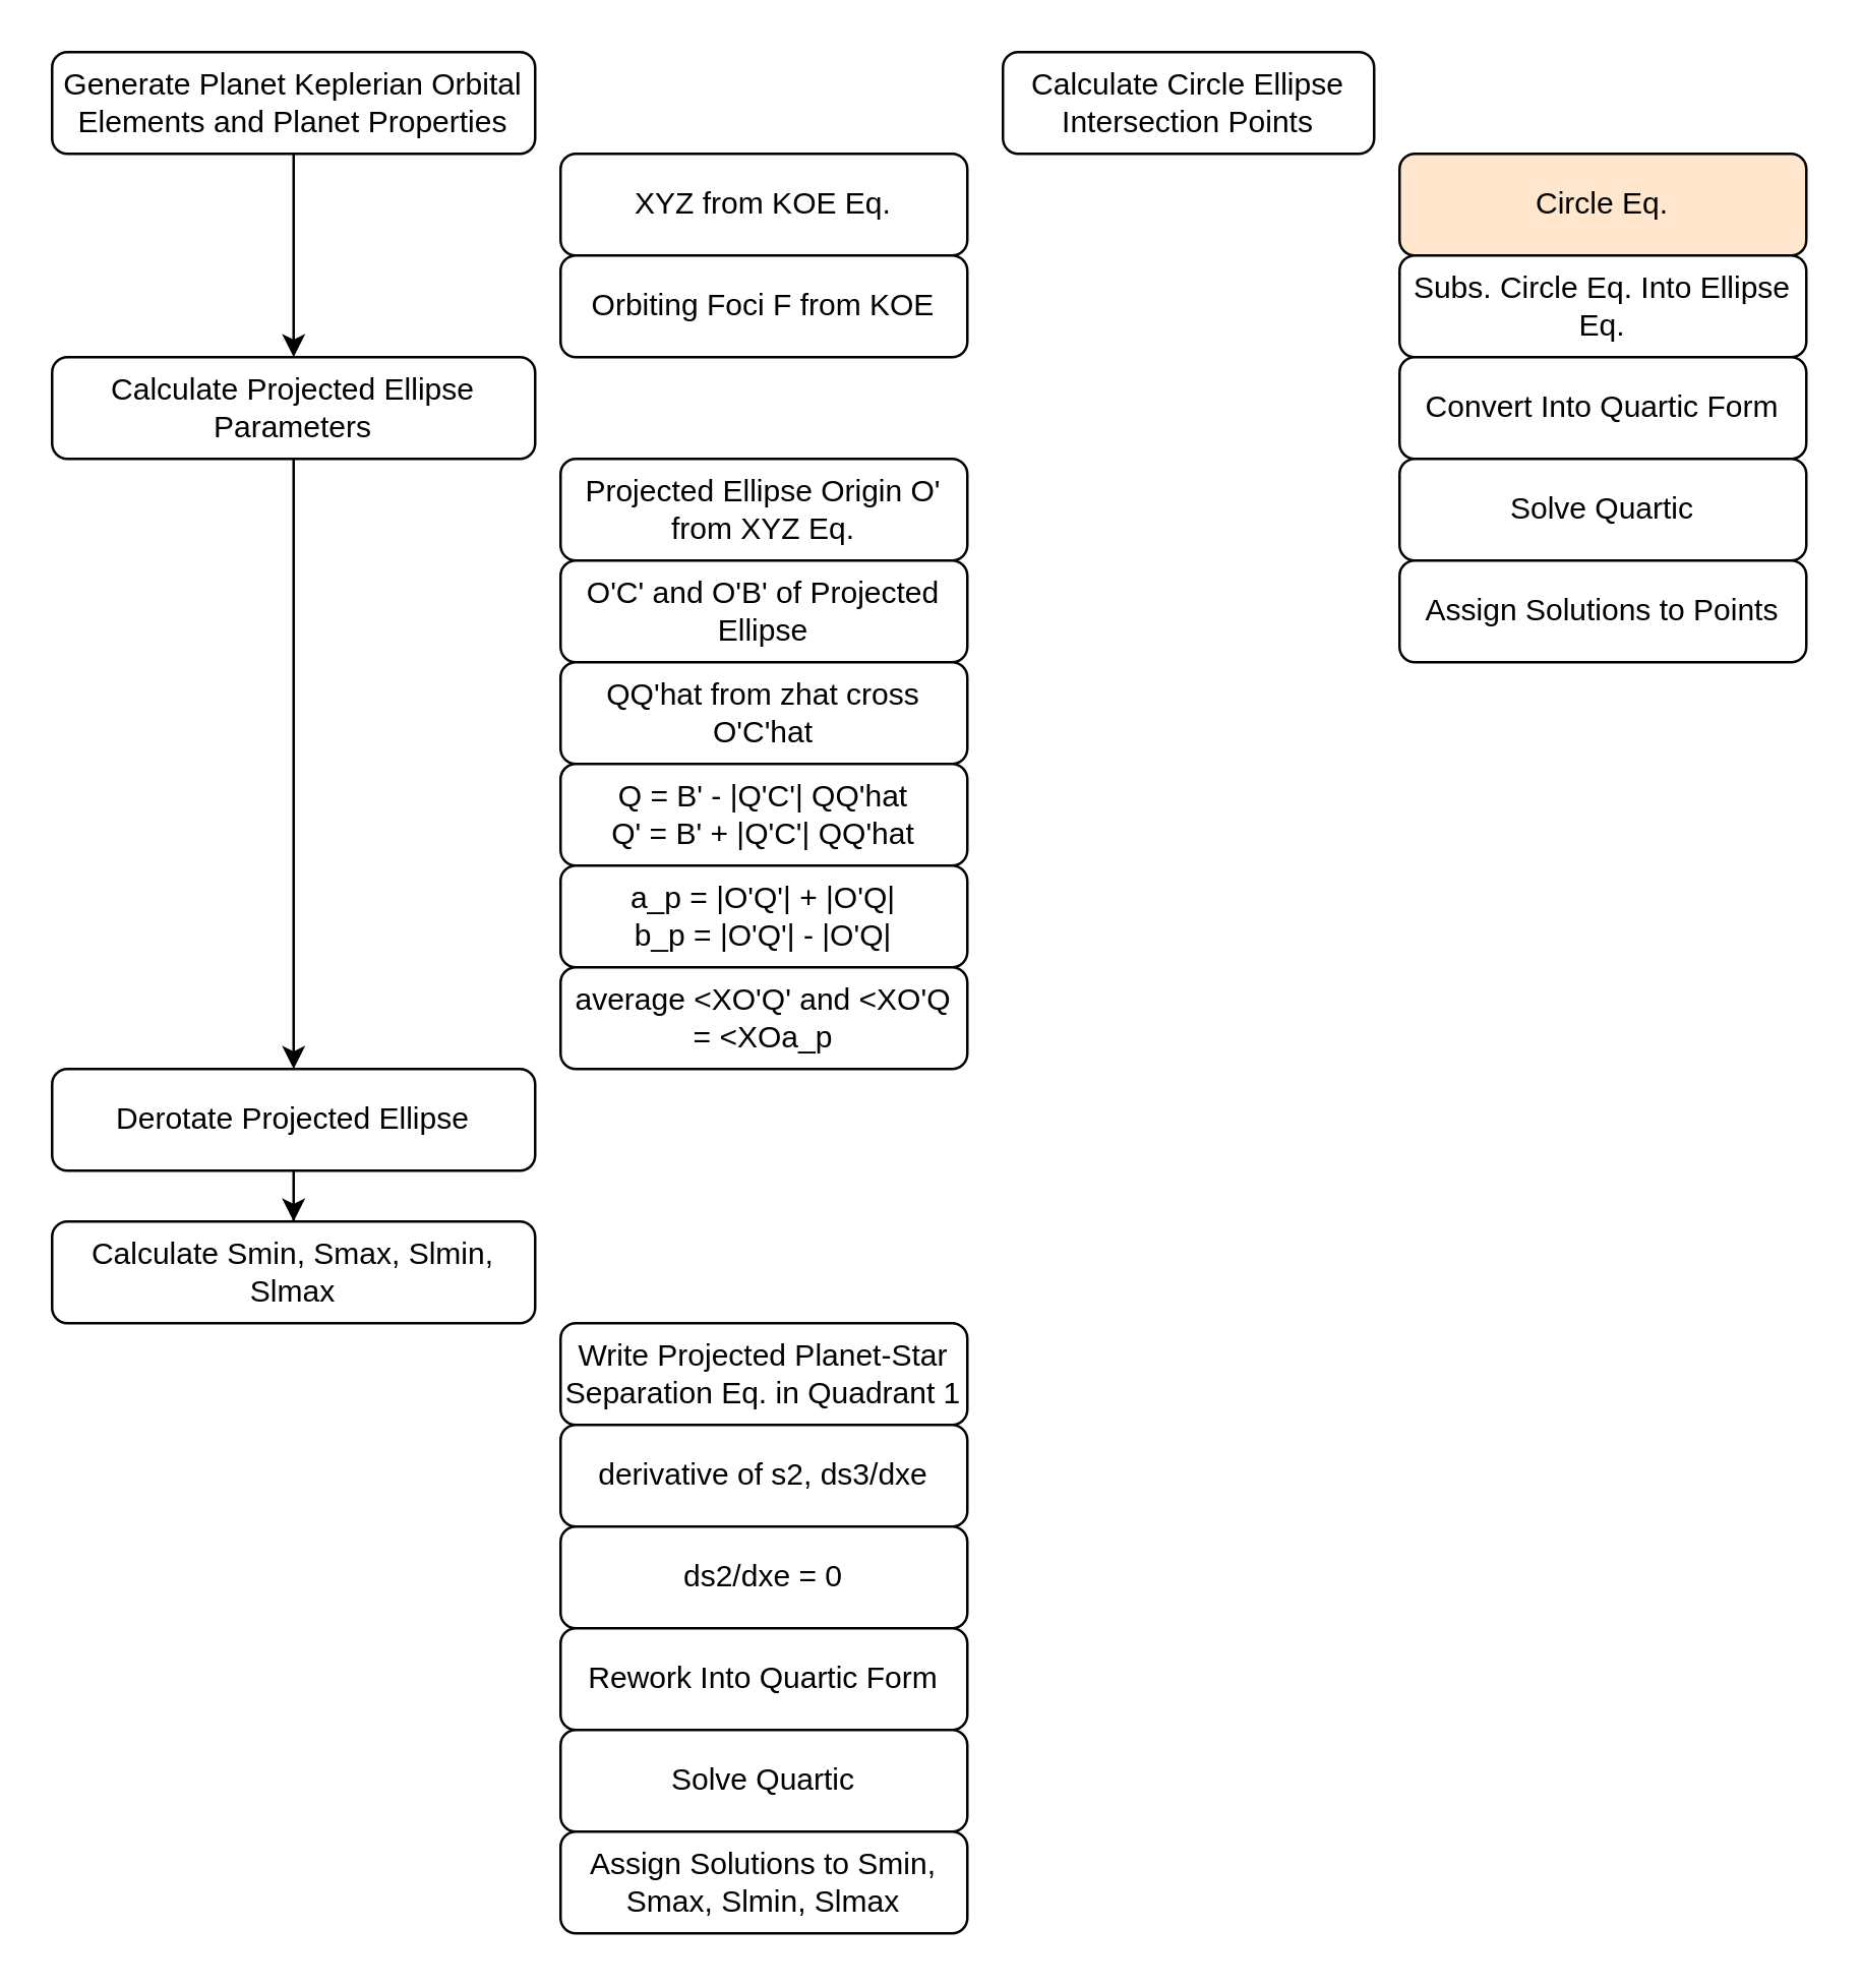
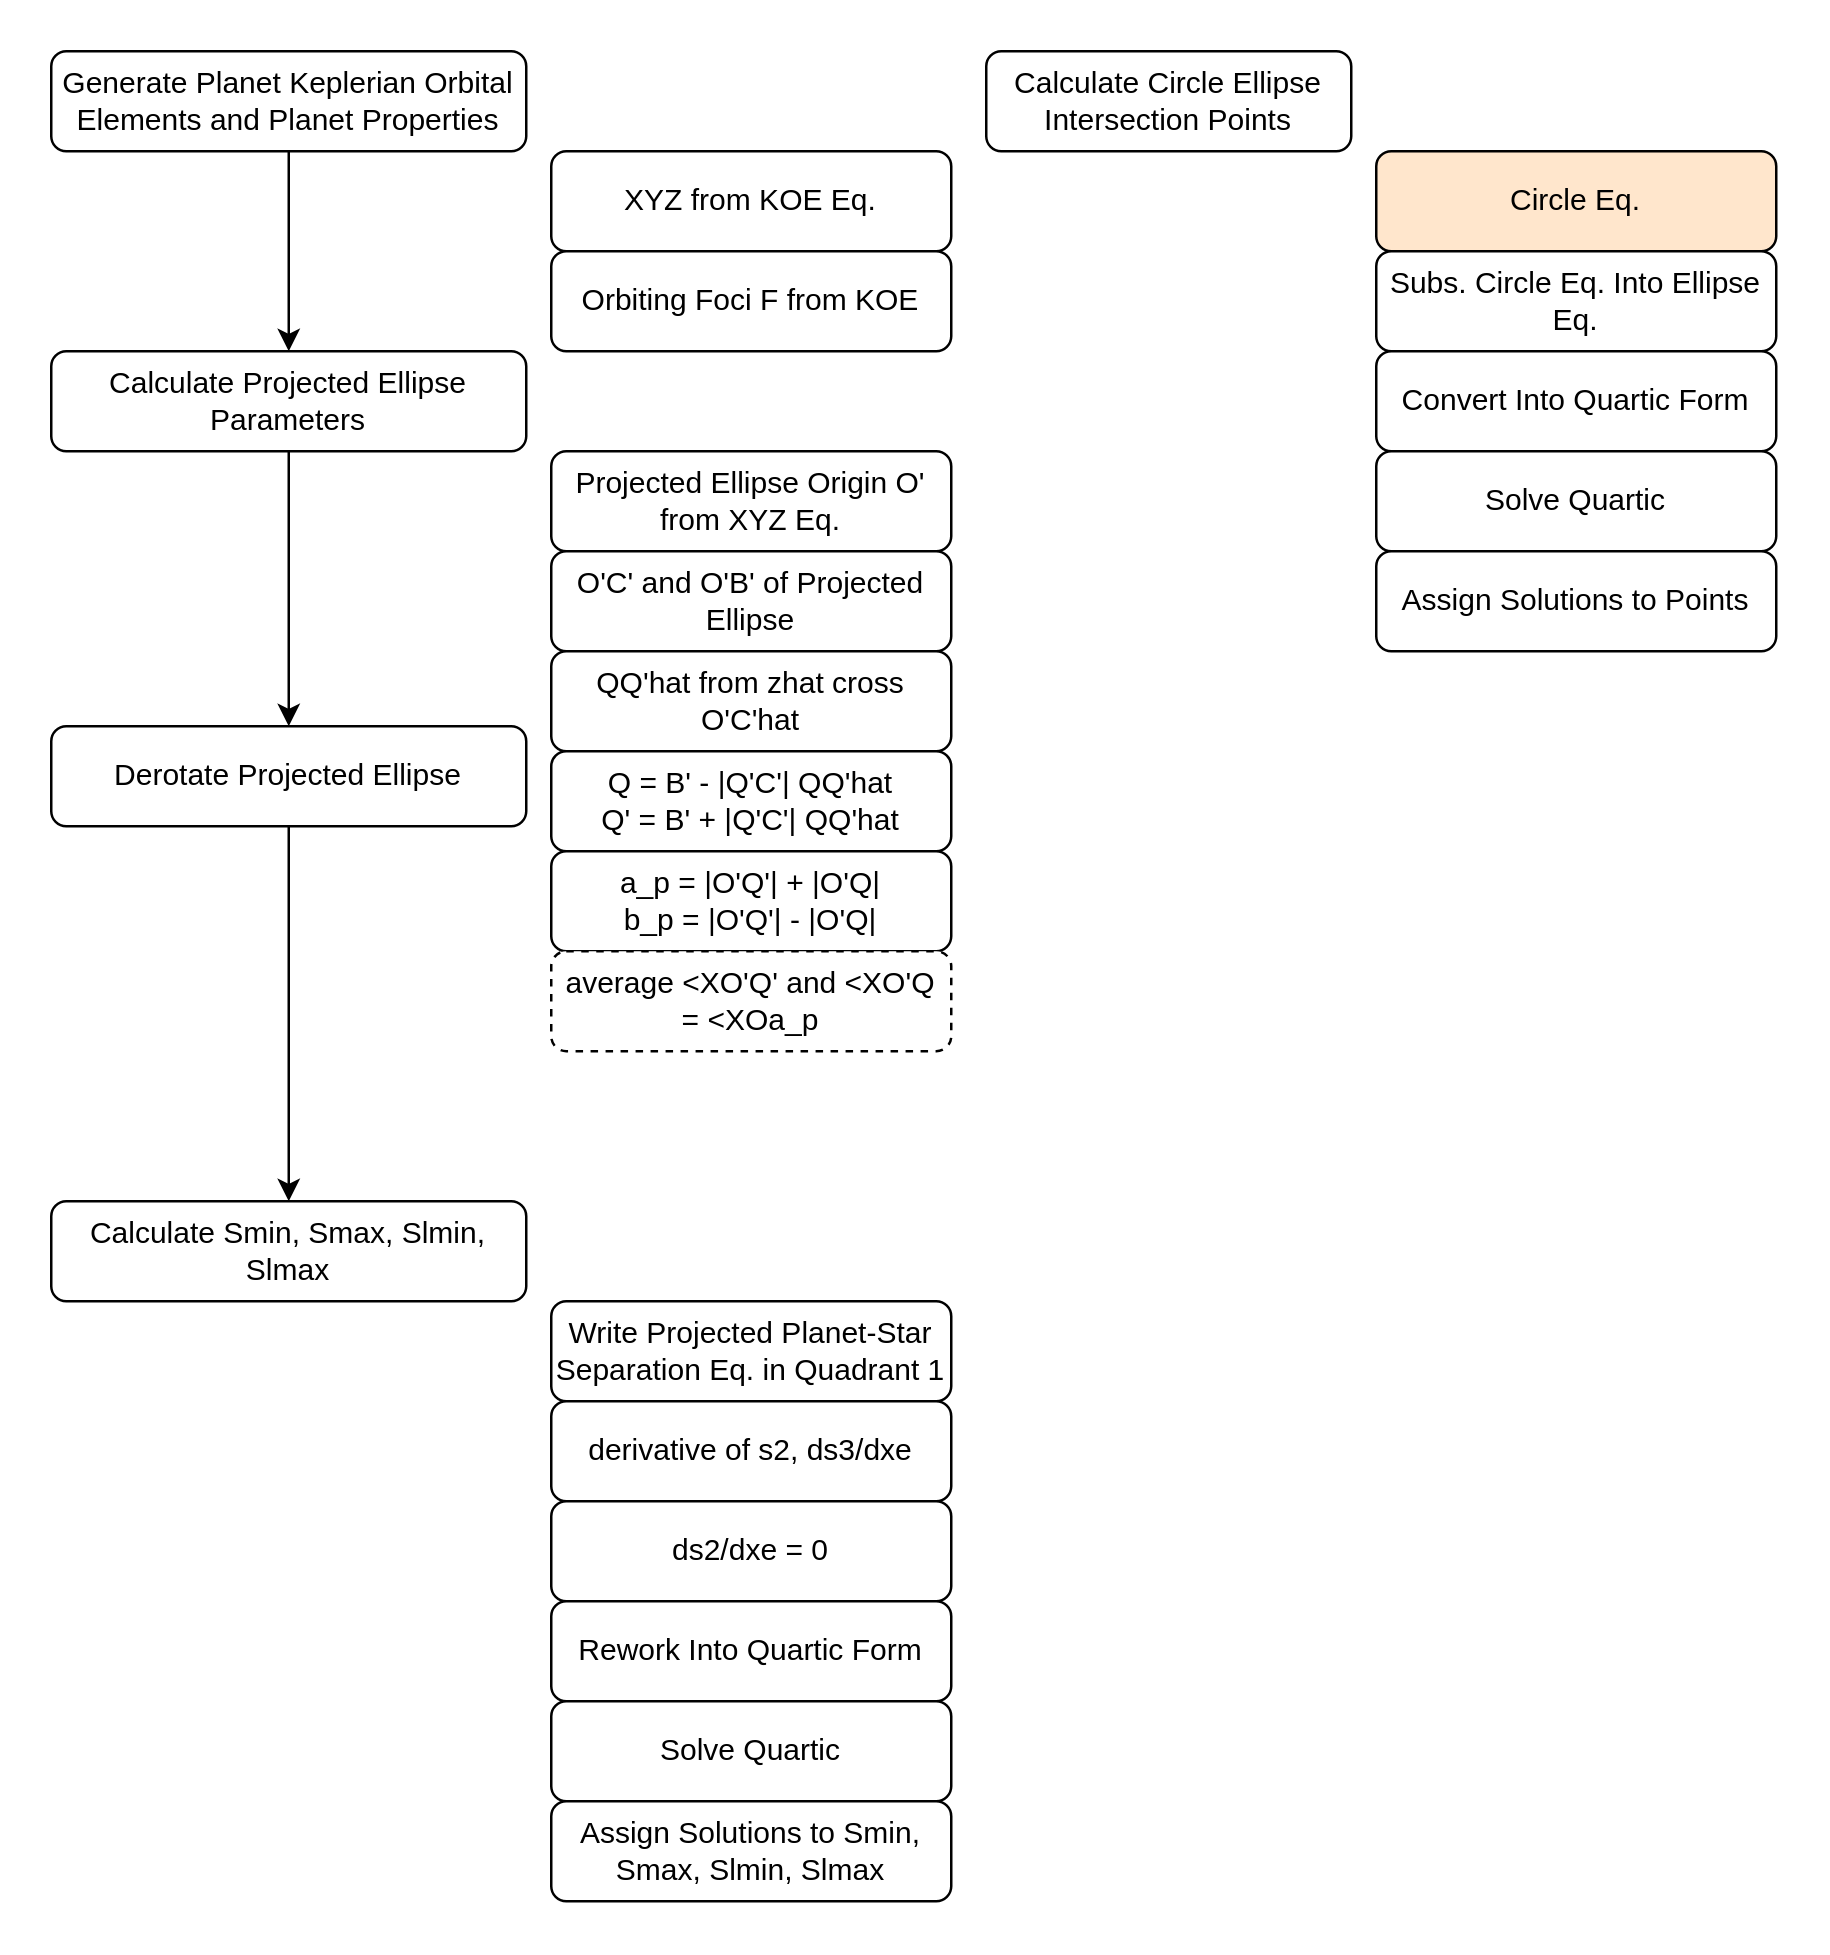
- <mxCell id="16" value="&lt;div&gt;average &amp;lt;XO'Q' and &amp;lt;XO'Q&lt;/div&gt;&lt;div&gt;= &amp;lt;XOa_p&lt;br&gt;&lt;/div&gt;" style="rounded=1;whiteSpace=wrap;html=1;" vertex="1" parent="1"><mxGeometry x="220" y="380" width="160" height="40" as="geometry" /></mxCell>
+ <mxCell id="16" value="&lt;div&gt;average &amp;lt;XO'Q' and &amp;lt;XO'Q&lt;/div&gt;&lt;div&gt;= &amp;lt;XOa_p&lt;br&gt;&lt;/div&gt;" style="rounded=1;whiteSpace=wrap;html=1;dashed=1;" vertex="1" parent="1"><mxGeometry x="220" y="380" width="160" height="40" as="geometry" /></mxCell>
- <mxCell id="7" value="Derotate Projected Ellipse" style="rounded=1;whiteSpace=wrap;html=1;fontSize=12;glass=0;strokeWidth=1;shadow=0;" vertex="1" parent="1"><mxGeometry x="20" y="420" width="190" height="40" as="geometry" /></mxCell>
+ <mxCell id="7" value="Derotate Projected Ellipse" style="rounded=1;whiteSpace=wrap;html=1;fontSize=12;glass=0;strokeWidth=1;shadow=0;" vertex="1" parent="1"><mxGeometry x="20" y="290" width="190" height="40" as="geometry" /></mxCell>
